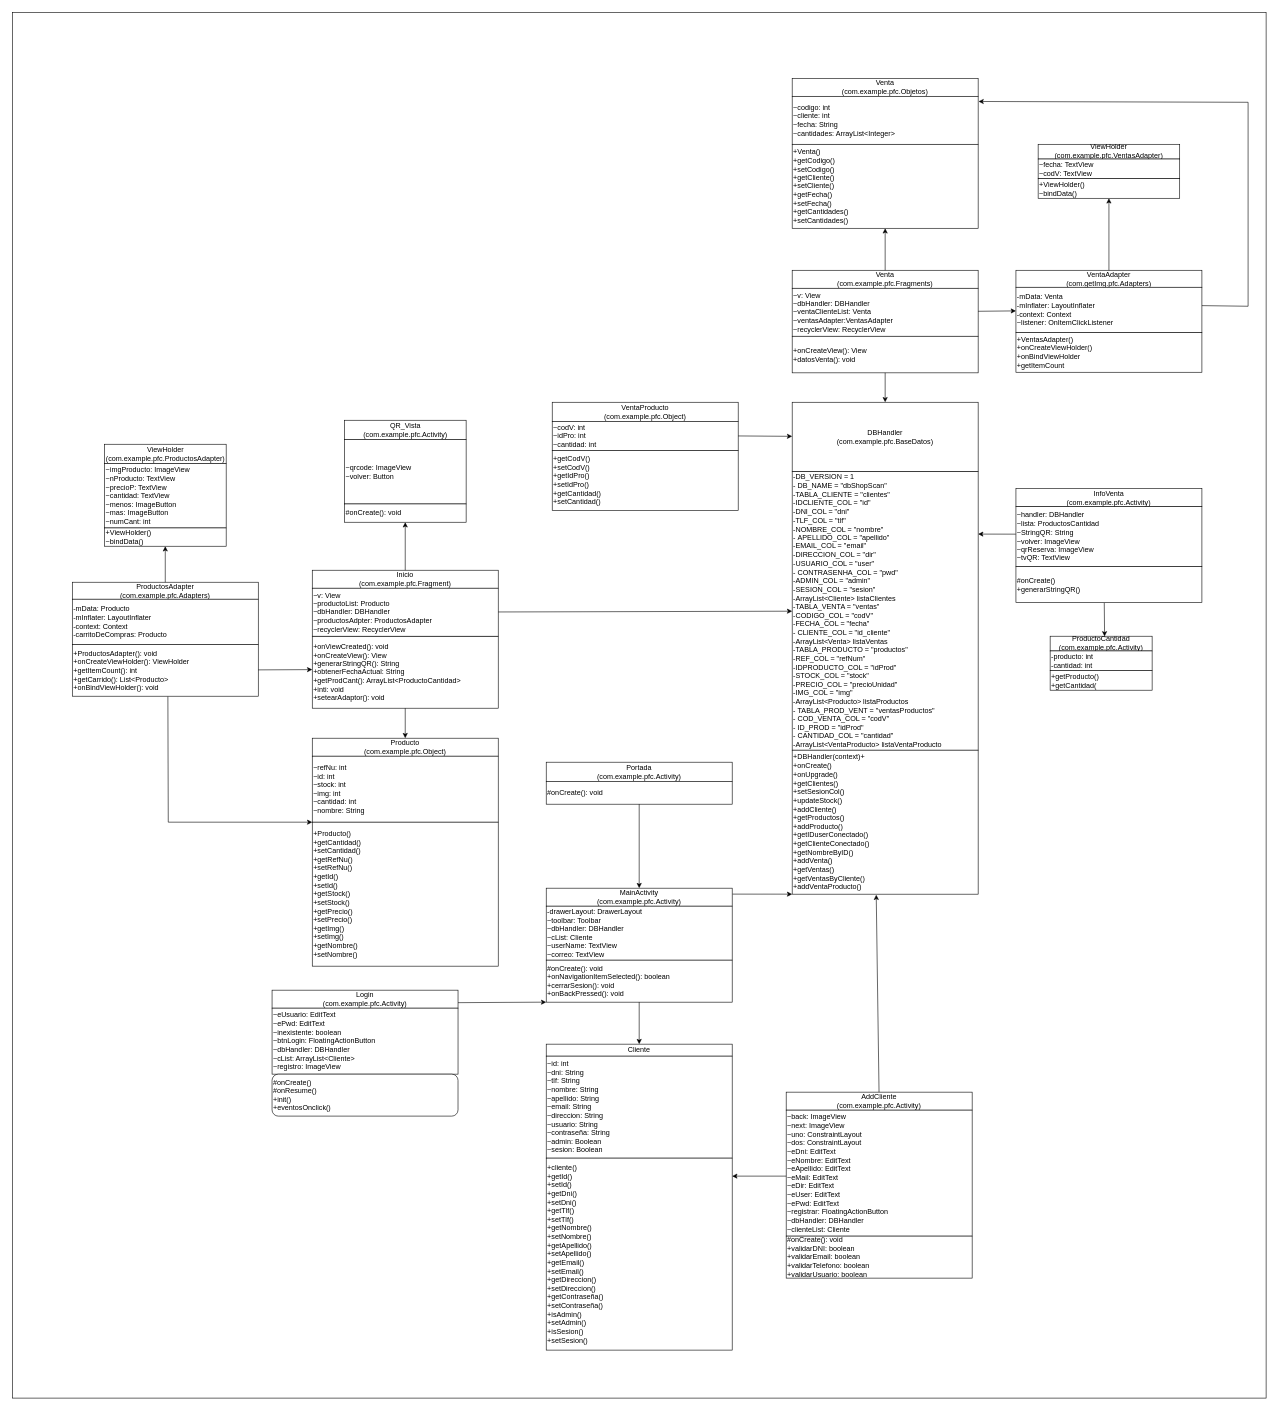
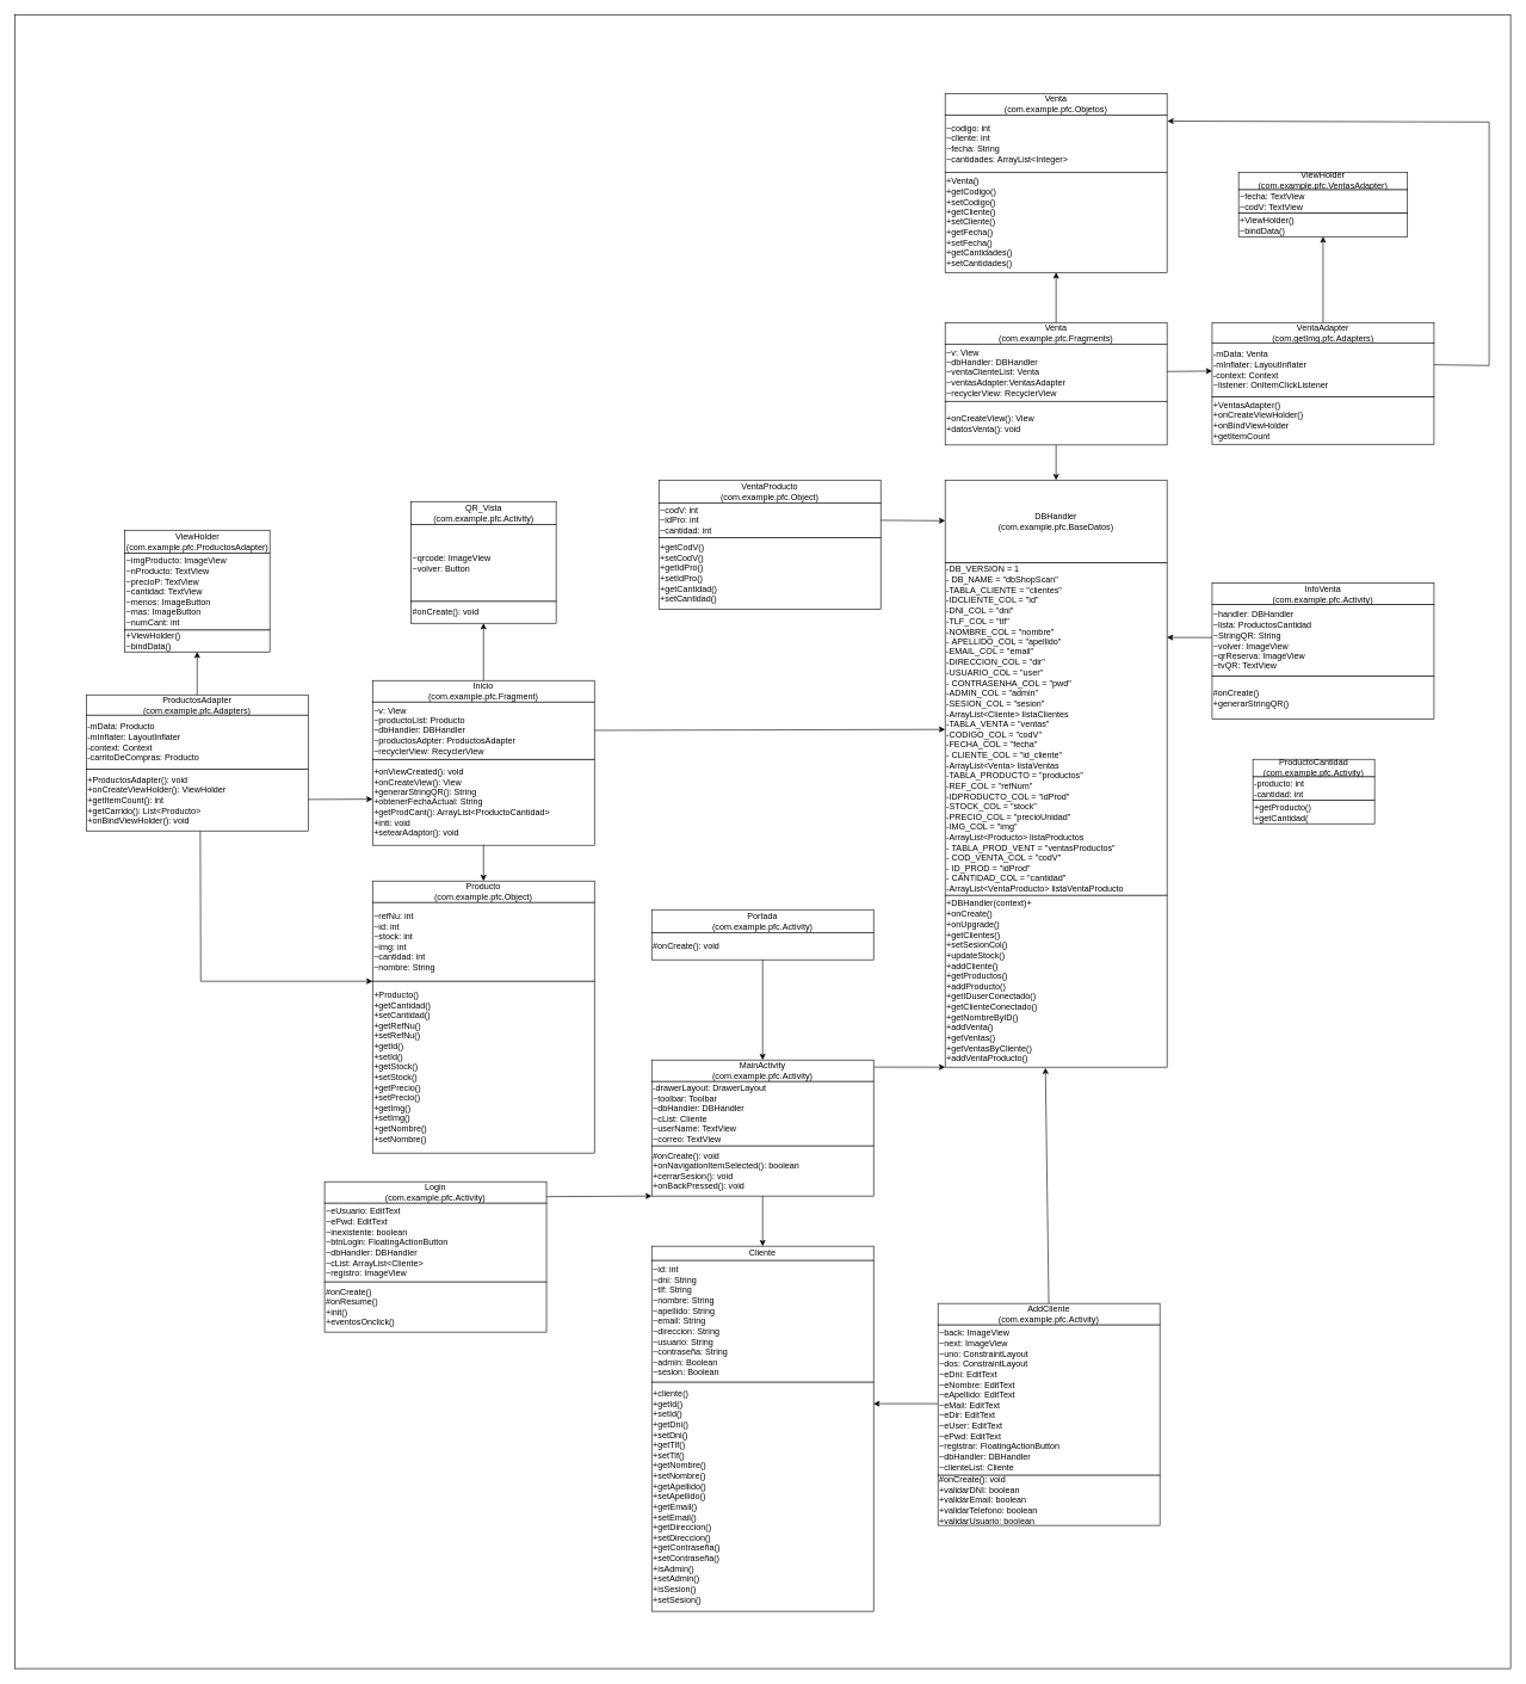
- <mxCell id="42" value="" style="endArrow=classic;html=1;rounded=0;exitX=0.475;exitY=1.008;exitDx=0;exitDy=0;exitPerimeter=0;entryX=0.534;entryY=0.013;entryDx=0;entryDy=0;entryPerimeter=0;" edge="1" parent="1" source="36" target="39"><mxGeometry width="50" height="50" relative="1" as="geometry"><mxPoint x="1840" y="1000" as="sourcePoint" /><mxPoint x="1840" y="1050" as="targetPoint" /></mxGeometry></mxCell>
- <mxCell id="58" value="#onCreate()&lt;br&gt;#onResume()&lt;br&gt;+init()&lt;br&gt;+eventosOnclick()" style="whiteSpace=wrap;html=1;align=left;rounded=1;" vertex="1" parent="55"><mxGeometry y="140" width="310" height="70" as="geometry" /></mxCell>
+ <mxCell id="58" value="#onCreate()&lt;br&gt;#onResume()&lt;br&gt;+init()&lt;br&gt;+eventosOnclick()" style="rounded=0;whiteSpace=wrap;html=1;align=left;" vertex="1" parent="55"><mxGeometry y="140" width="310" height="70" as="geometry" /></mxCell>
